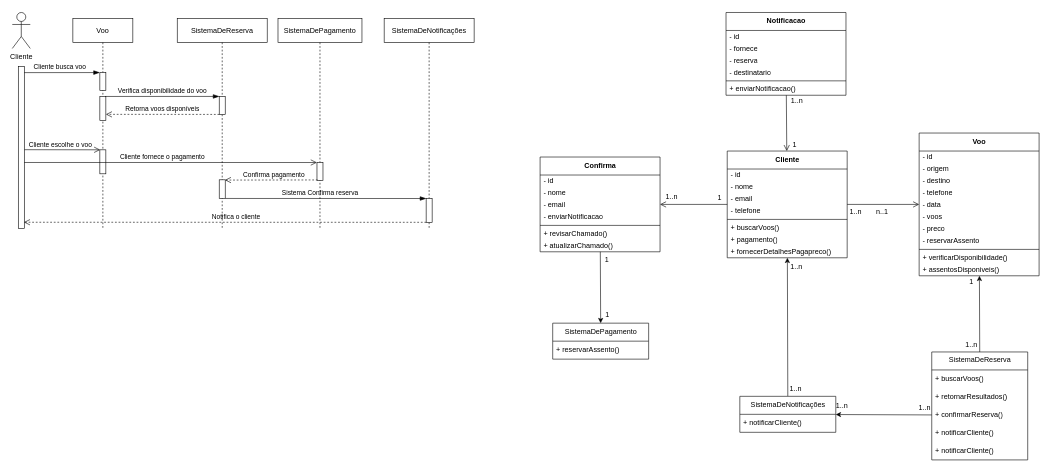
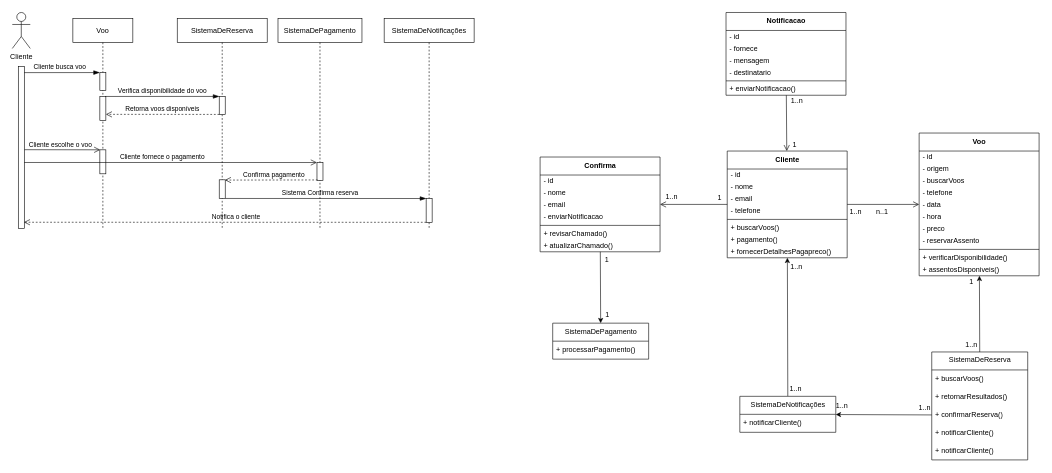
- <mxCell id="14" value="- reserva" style="text;html=1;strokeColor=none;fillColor=none;align=left;verticalAlign=middle;spacingLeft=4;spacingRight=4;overflow=hidden;rotatable=0;points=[[0,0.5],[1,0.5]];portConstraint=eastwest;" parent="11" vertex="1"><mxGeometry y="70" width="200" height="20" as="geometry" /></mxCell>
+ <mxCell id="14" value="- mensagem" style="text;html=1;strokeColor=none;fillColor=none;align=left;verticalAlign=middle;spacingLeft=4;spacingRight=4;overflow=hidden;rotatable=0;points=[[0,0.5],[1,0.5]];portConstraint=eastwest;" parent="11" vertex="1"><mxGeometry y="70" width="200" height="20" as="geometry" /></mxCell>
- <mxCell id="29" value="- destino" style="text;html=1;strokeColor=none;fillColor=none;align=left;verticalAlign=middle;spacingLeft=4;spacingRight=4;overflow=hidden;rotatable=0;points=[[0,0.5],[1,0.5]];portConstraint=eastwest;" parent="26" vertex="1"><mxGeometry y="70" width="200" height="20" as="geometry" /></mxCell>
+ <mxCell id="29" value="- buscarVoos" style="text;html=1;strokeColor=none;fillColor=none;align=left;verticalAlign=middle;spacingLeft=4;spacingRight=4;overflow=hidden;rotatable=0;points=[[0,0.5],[1,0.5]];portConstraint=eastwest;" parent="26" vertex="1"><mxGeometry y="70" width="200" height="20" as="geometry" /></mxCell>
- <mxCell id="32" value="- voos" style="text;html=1;strokeColor=none;fillColor=none;align=left;verticalAlign=middle;spacingLeft=4;spacingRight=4;overflow=hidden;rotatable=0;points=[[0,0.5],[1,0.5]];portConstraint=eastwest;" parent="26" vertex="1"><mxGeometry y="130" width="200" height="20" as="geometry" /></mxCell>
+ <mxCell id="32" value="- hora" style="text;html=1;strokeColor=none;fillColor=none;align=left;verticalAlign=middle;spacingLeft=4;spacingRight=4;overflow=hidden;rotatable=0;points=[[0,0.5],[1,0.5]];portConstraint=eastwest;" parent="26" vertex="1"><mxGeometry y="130" width="200" height="20" as="geometry" /></mxCell>
- <mxCell id="46" value="+ reservarAssento()&amp;nbsp;" style="text;html=1;strokeColor=none;fillColor=none;align=left;verticalAlign=middle;spacingLeft=4;spacingRight=4;overflow=hidden;rotatable=0;points=[[0,0.5],[1,0.5]];portConstraint=eastwest;" parent="45" vertex="1"><mxGeometry y="30" width="160" height="30" as="geometry" /></mxCell>
+ <mxCell id="46" value="+ processarPagamento()&amp;nbsp;" style="text;html=1;strokeColor=none;fillColor=none;align=left;verticalAlign=middle;spacingLeft=4;spacingRight=4;overflow=hidden;rotatable=0;points=[[0,0.5],[1,0.5]];portConstraint=eastwest;" parent="45" vertex="1"><mxGeometry y="30" width="160" height="30" as="geometry" /></mxCell>
